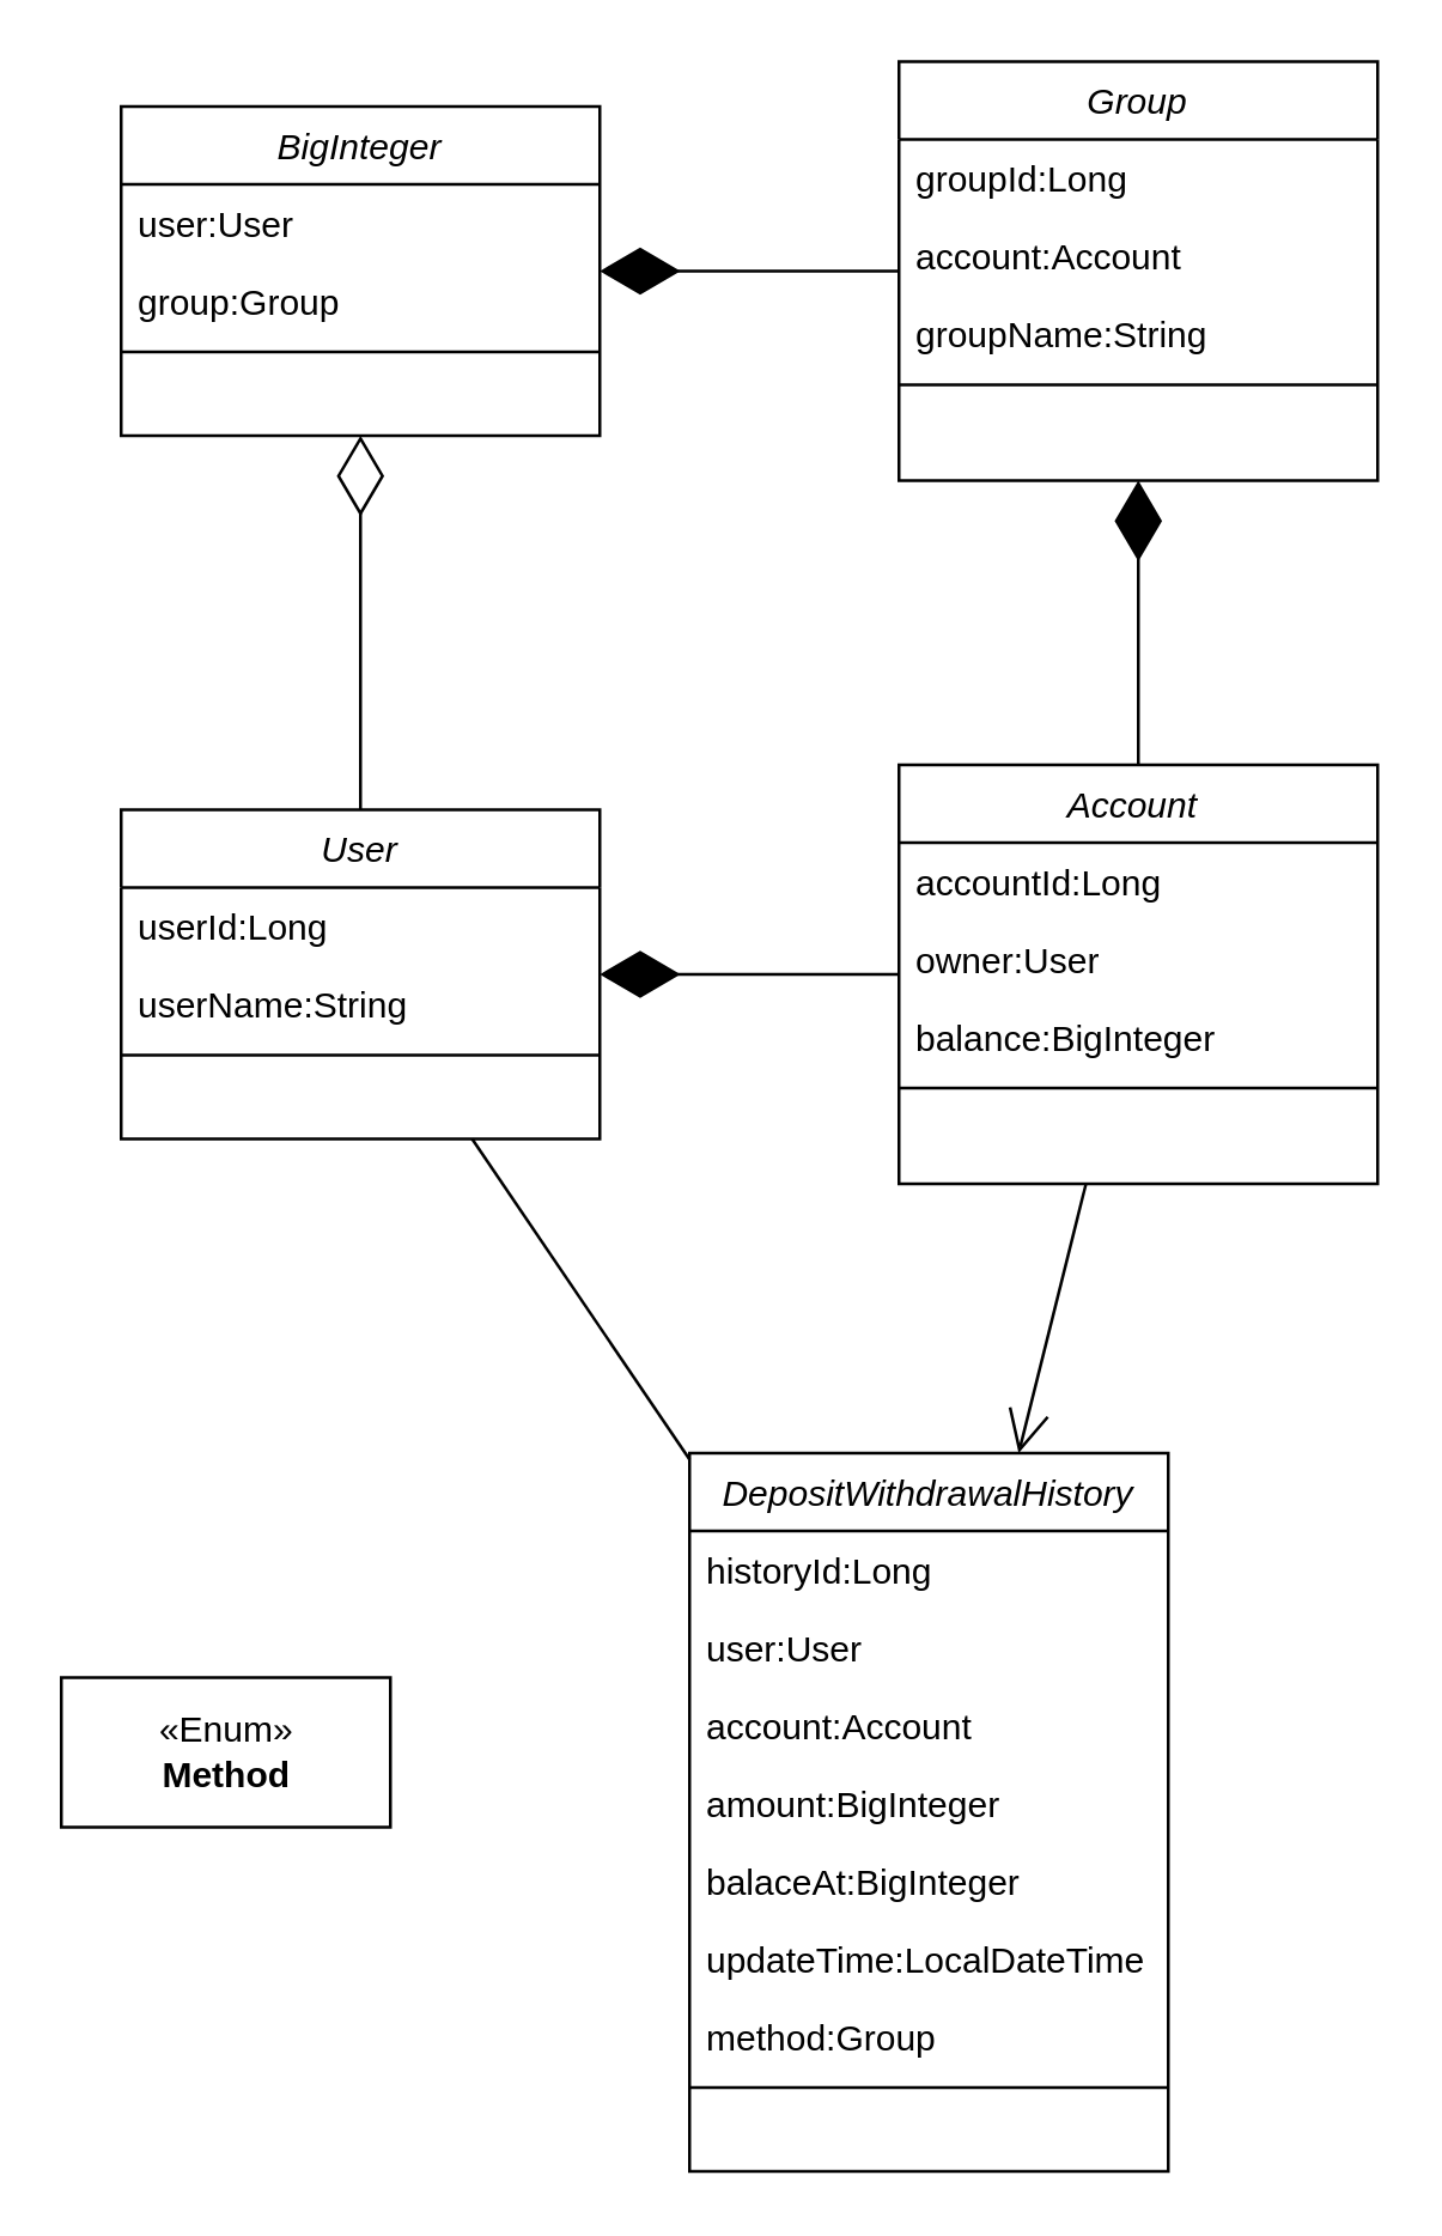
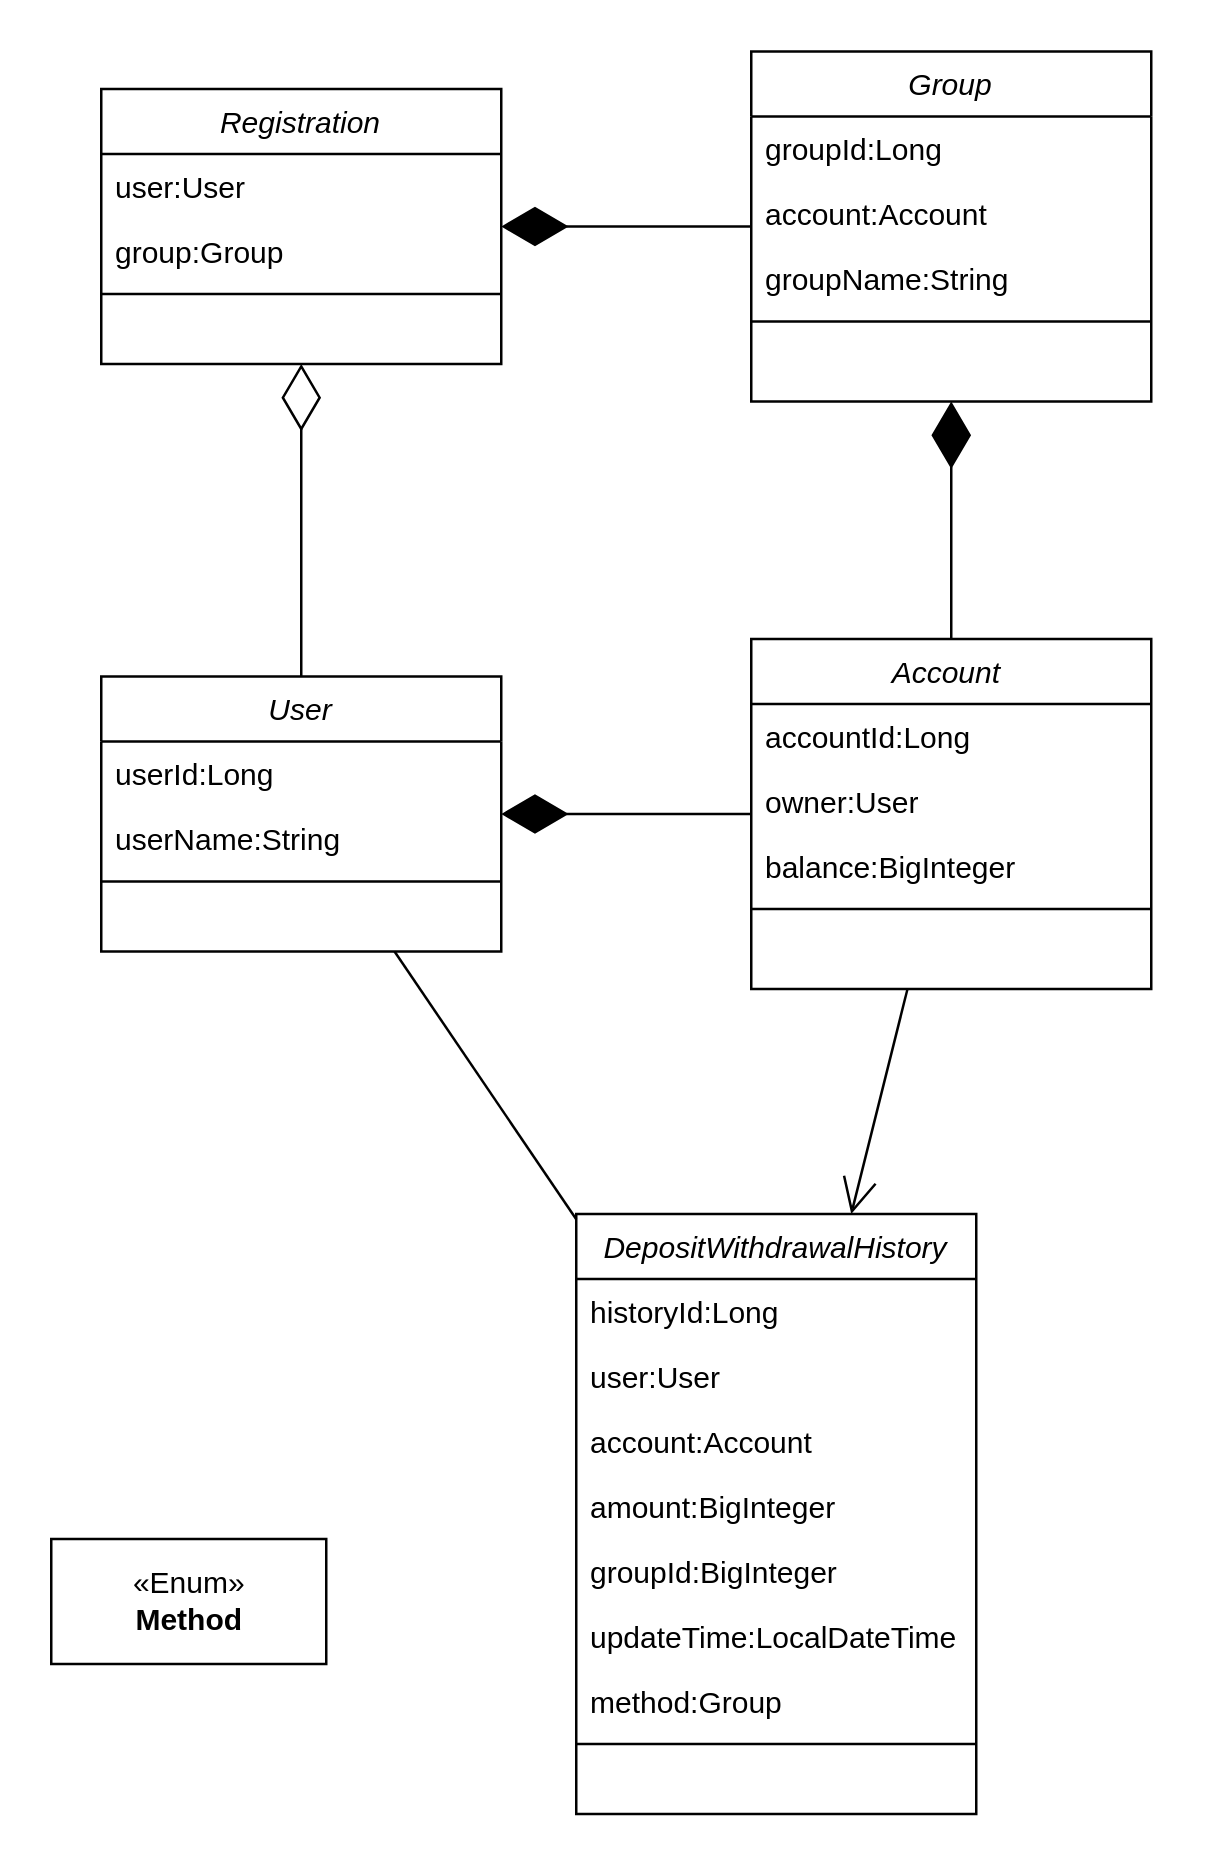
- <mxCell id="11" value="BigInteger" style="swimlane;fontStyle=2;align=center;verticalAlign=top;childLayout=stackLayout;horizontal=1;startSize=26;horizontalStack=0;resizeParent=1;resizeLast=0;collapsible=1;marginBottom=0;rounded=0;shadow=0;strokeWidth=1;" vertex="1" parent="1"><mxGeometry x="40" y="35" width="160" height="110" as="geometry"><mxRectangle x="230" y="140" width="160" height="26" as="alternateBounds" /></mxGeometry></mxCell>
+ <mxCell id="11" value="Registration" style="swimlane;fontStyle=2;align=center;verticalAlign=top;childLayout=stackLayout;horizontal=1;startSize=26;horizontalStack=0;resizeParent=1;resizeLast=0;collapsible=1;marginBottom=0;rounded=0;shadow=0;strokeWidth=1;" vertex="1" parent="1"><mxGeometry x="40" y="35" width="160" height="110" as="geometry"><mxRectangle x="230" y="140" width="160" height="26" as="alternateBounds" /></mxGeometry></mxCell>
- <mxCell id="29" value="«Enum»&lt;br&gt;&lt;b&gt;Method&lt;/b&gt;" style="html=1;" vertex="1" parent="1"><mxGeometry x="20" y="560" width="110" height="50" as="geometry" /></mxCell>
+ <mxCell id="29" value="«Enum»&lt;br&gt;&lt;b&gt;Method&lt;/b&gt;" style="html=1;" vertex="1" parent="1"><mxGeometry x="20" y="615" width="110" height="50" as="geometry" /></mxCell>
- <mxCell id="25" value="balaceAt:BigInteger" style="text;align=left;verticalAlign=top;spacingLeft=4;spacingRight=4;overflow=hidden;rotatable=0;points=[[0,0.5],[1,0.5]];portConstraint=eastwest;rounded=0;shadow=0;html=0;" vertex="1" parent="20"><mxGeometry y="130" width="160" height="26" as="geometry" /></mxCell>
+ <mxCell id="25" value="groupId:BigInteger" style="text;align=left;verticalAlign=top;spacingLeft=4;spacingRight=4;overflow=hidden;rotatable=0;points=[[0,0.5],[1,0.5]];portConstraint=eastwest;rounded=0;shadow=0;html=0;" vertex="1" parent="20"><mxGeometry y="130" width="160" height="26" as="geometry" /></mxCell>
